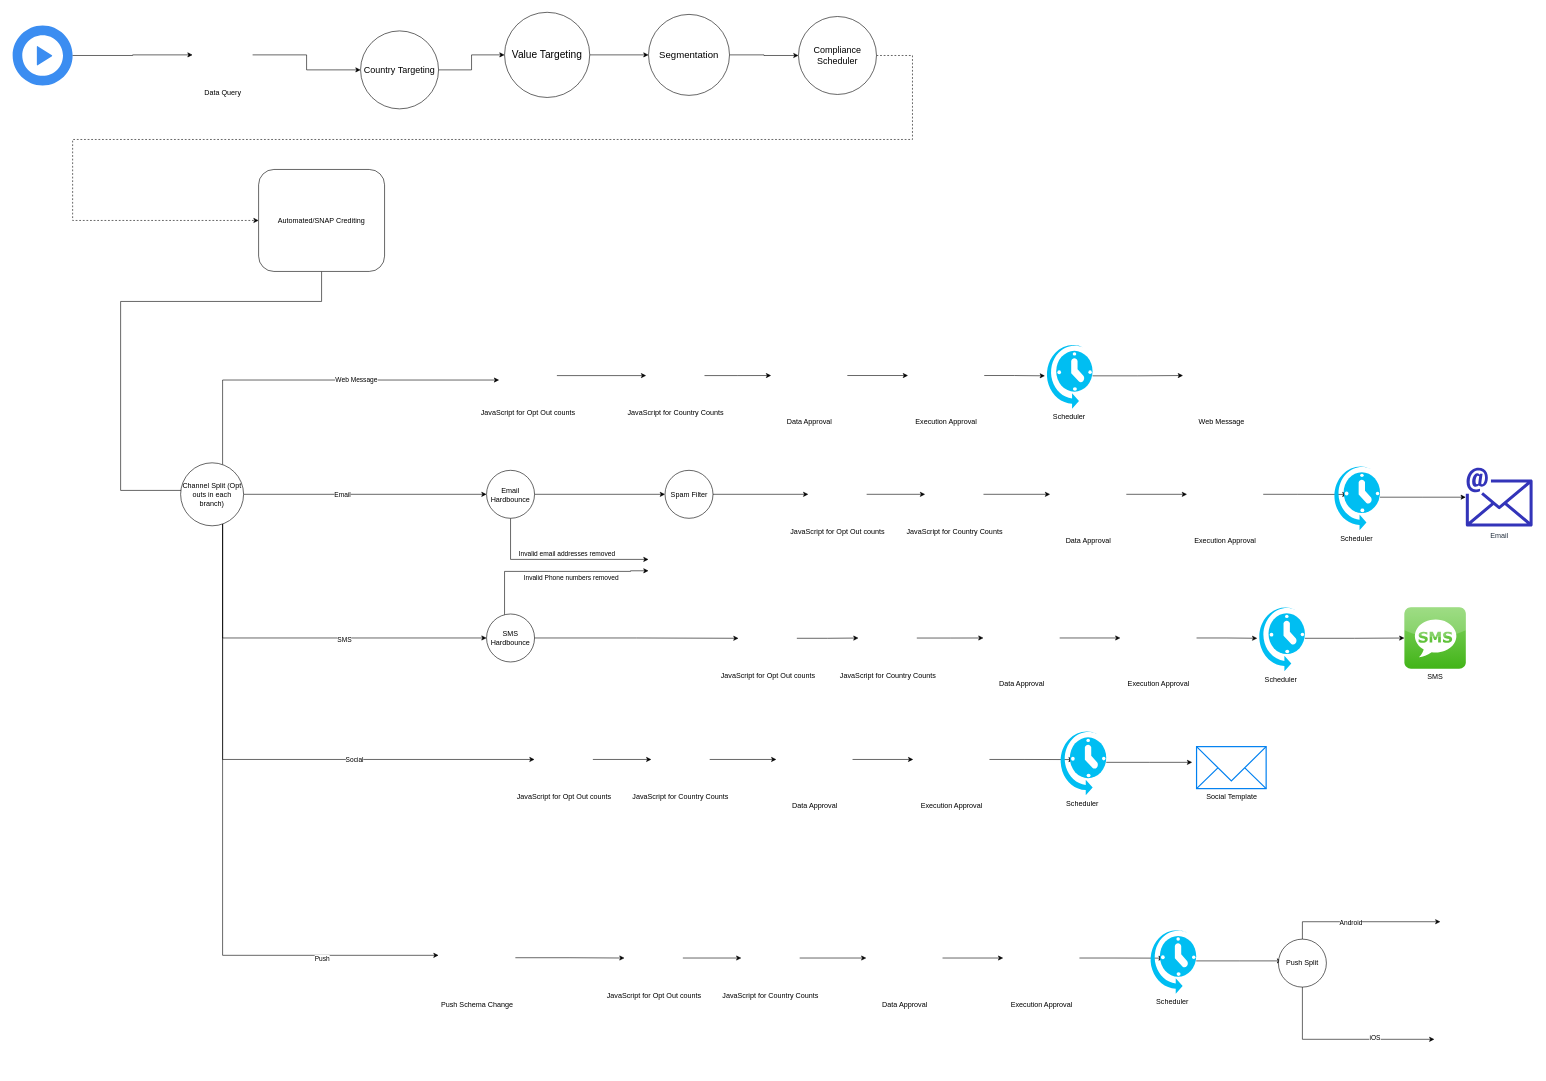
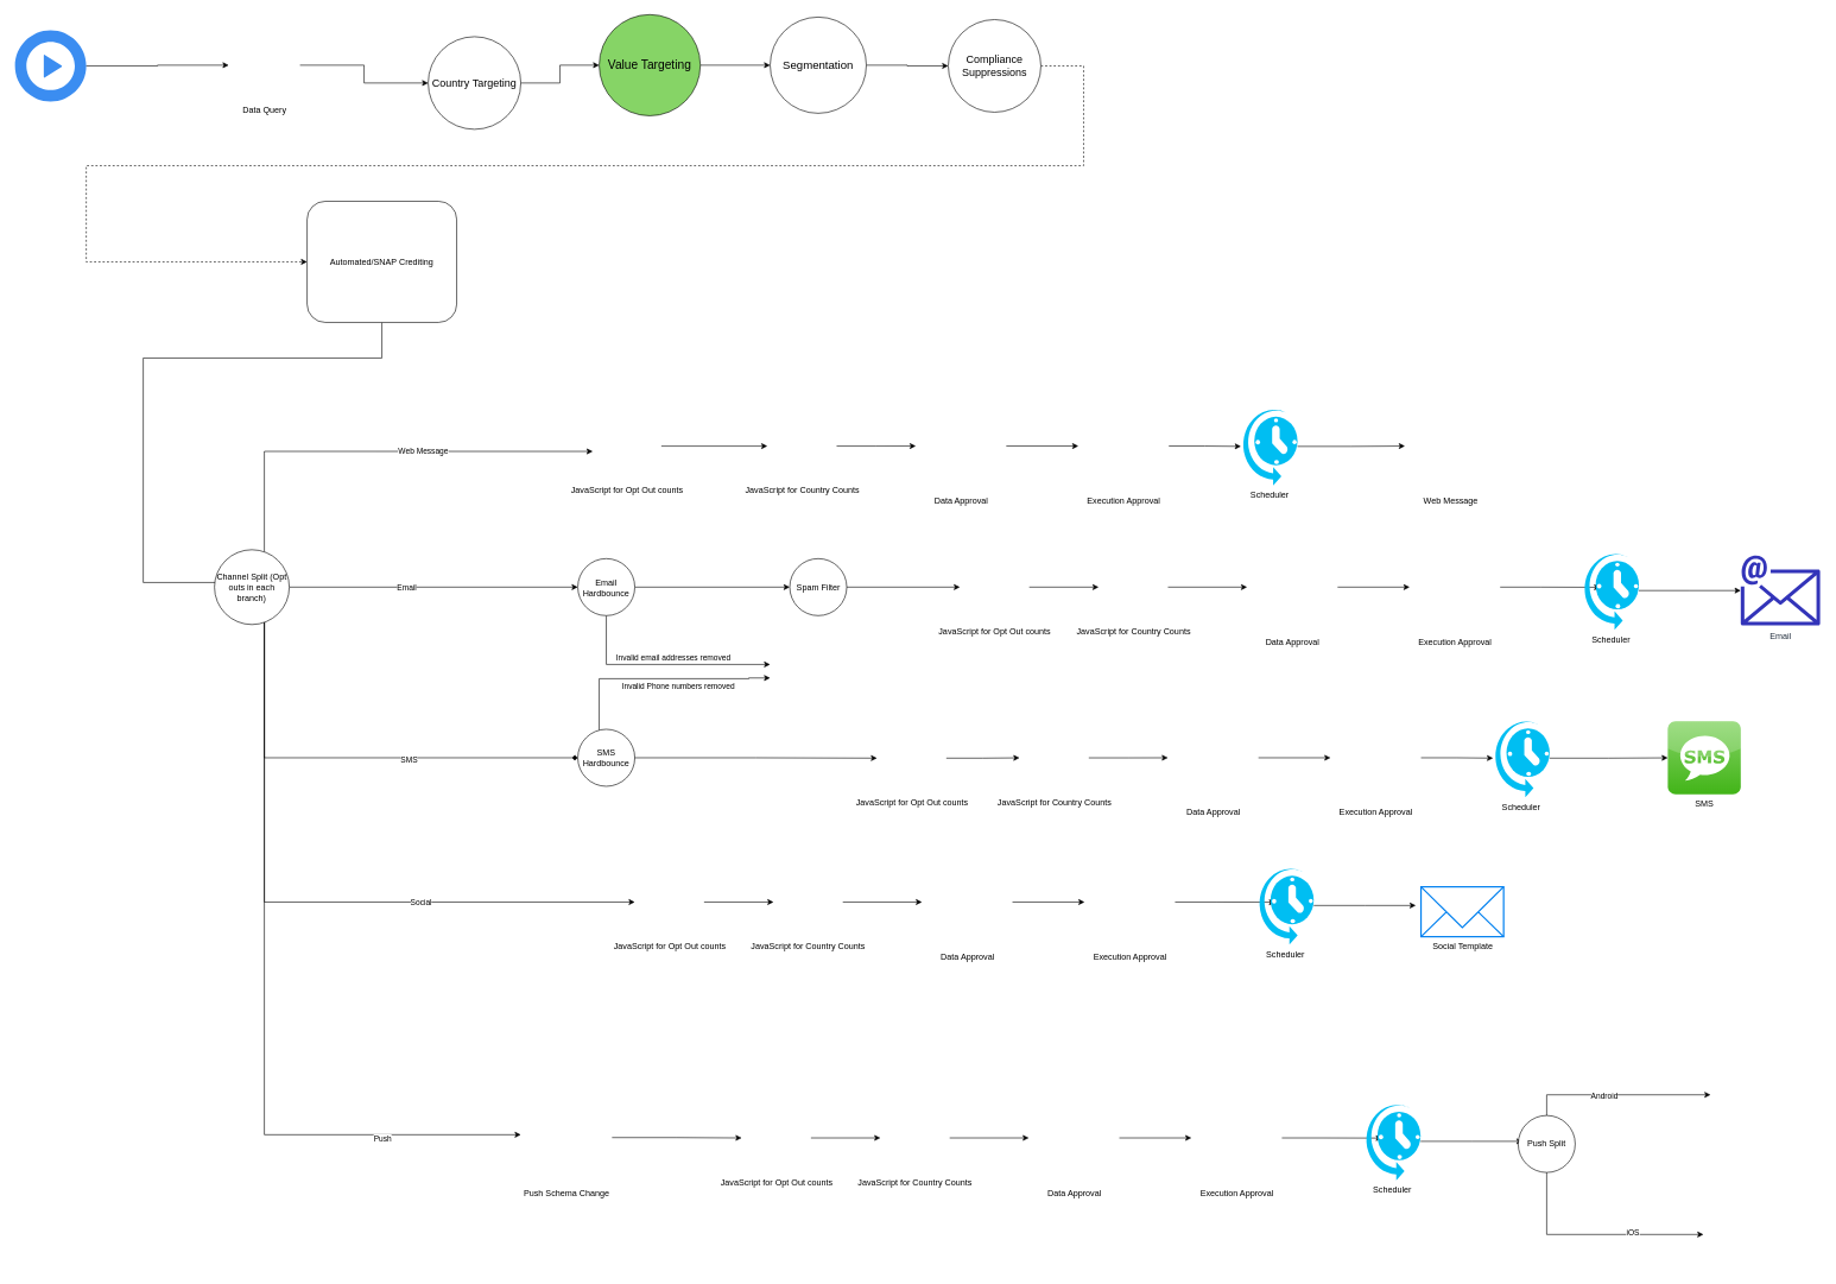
- <mxCell id="7" value="&lt;font style=&quot;font-size: 17px&quot;&gt;Value Targeting&lt;/font&gt;" style="ellipse;whiteSpace=wrap;html=1;aspect=fixed;" parent="1" vertex="1"><mxGeometry x="840" y="20" width="142" height="142" as="geometry" /></mxCell>
+ <mxCell id="7" value="&lt;font style=&quot;font-size: 17px&quot;&gt;Value Targeting&lt;/font&gt;" style="ellipse;whiteSpace=wrap;html=1;aspect=fixed;fillColor=#86d466;" parent="1" vertex="1"><mxGeometry x="840" y="20" width="142" height="142" as="geometry" /></mxCell>
- <mxCell id="11" value="&lt;font style=&quot;font-size: 15px&quot;&gt;Compliance Scheduler&lt;/font&gt;" style="ellipse;whiteSpace=wrap;html=1;aspect=fixed;" parent="1" vertex="1"><mxGeometry x="1330" y="27" width="130" height="130" as="geometry" /></mxCell>
+ <mxCell id="11" value="&lt;font style=&quot;font-size: 15px&quot;&gt;Compliance Suppressions&lt;/font&gt;" style="ellipse;whiteSpace=wrap;html=1;aspect=fixed;" parent="1" vertex="1"><mxGeometry x="1330" y="27" width="130" height="130" as="geometry" /></mxCell>
- <mxCell id="24" style="edgeStyle=orthogonalEdgeStyle;rounded=0;orthogonalLoop=1;jettySize=auto;html=1;" edge="1" parent="1" source="26" target="57"><mxGeometry relative="1" as="geometry"><Array as="points"><mxPoint x="370" y="1063" /></Array></mxGeometry></mxCell>
+ <mxCell id="24" style="edgeStyle=orthogonalEdgeStyle;rounded=0;orthogonalLoop=1;jettySize=auto;html=1;endArrow=diamond;" edge="1" parent="1" source="26" target="57"><mxGeometry relative="1" as="geometry"><Array as="points"><mxPoint x="370" y="1063" /></Array></mxGeometry></mxCell>
